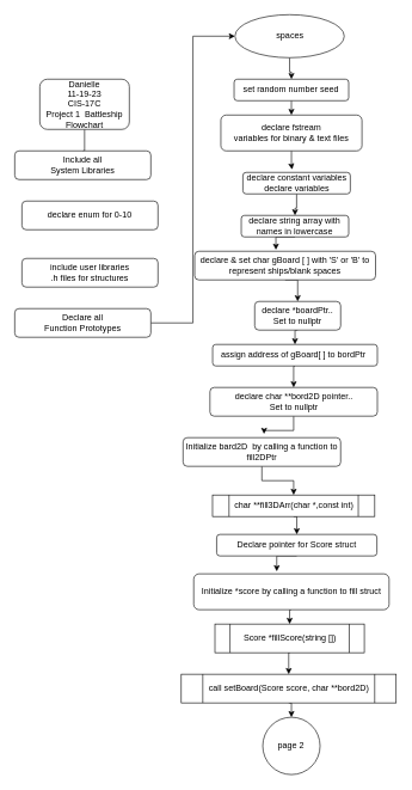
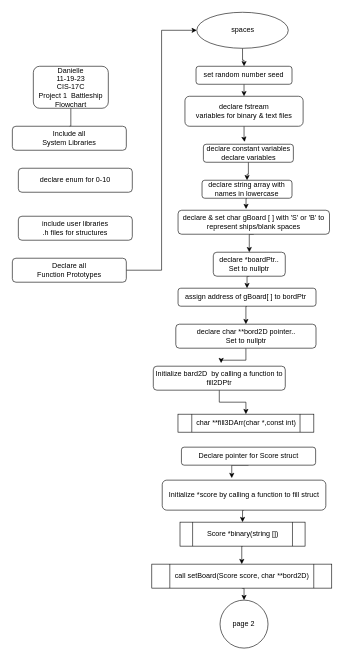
- <mxCell id="22" value="declare &amp;amp; set char gBoard [ ] with 'S' or 'B' to represent ships/blank spaces" style="rounded=1;whiteSpace=wrap;html=1;" parent="1" vertex="1"><mxGeometry x="271.25" y="350" width="252.5" height="40" as="geometry" /></mxCell>
+ <mxCell id="22" value="declare &amp;amp; set char gBoard [ ] with 'S' or 'B' to represent ships/blank spaces" style="rounded=1;whiteSpace=wrap;html=1;" parent="1" vertex="1"><mxGeometry x="296.25" y="350" width="252.5" height="40" as="geometry" /></mxCell>
- <mxCell id="38" style="edgeStyle=orthogonalEdgeStyle;rounded=0;orthogonalLoop=1;jettySize=auto;html=1;exitX=0.5;exitY=1;exitDx=0;exitDy=0;entryX=0.5;entryY=0;entryDx=0;entryDy=0;fontSize=12;fontColor=#000000;" parent="1" source="39" target="14" edge="1"><mxGeometry relative="1" as="geometry" /></mxCell>
- <mxCell id="18" value="Score *fillScore(string [])" style="shape=process;whiteSpace=wrap;html=1;backgroundOutline=1;" parent="1" vertex="1"><mxGeometry x="299.51" y="870" width="208.5" height="40" as="geometry" /></mxCell>
+ <mxCell id="18" value="Score *binary(string [])" style="shape=process;whiteSpace=wrap;html=1;backgroundOutline=1;" parent="1" vertex="1"><mxGeometry x="299.51" y="870" width="208.5" height="40" as="geometry" /></mxCell>
